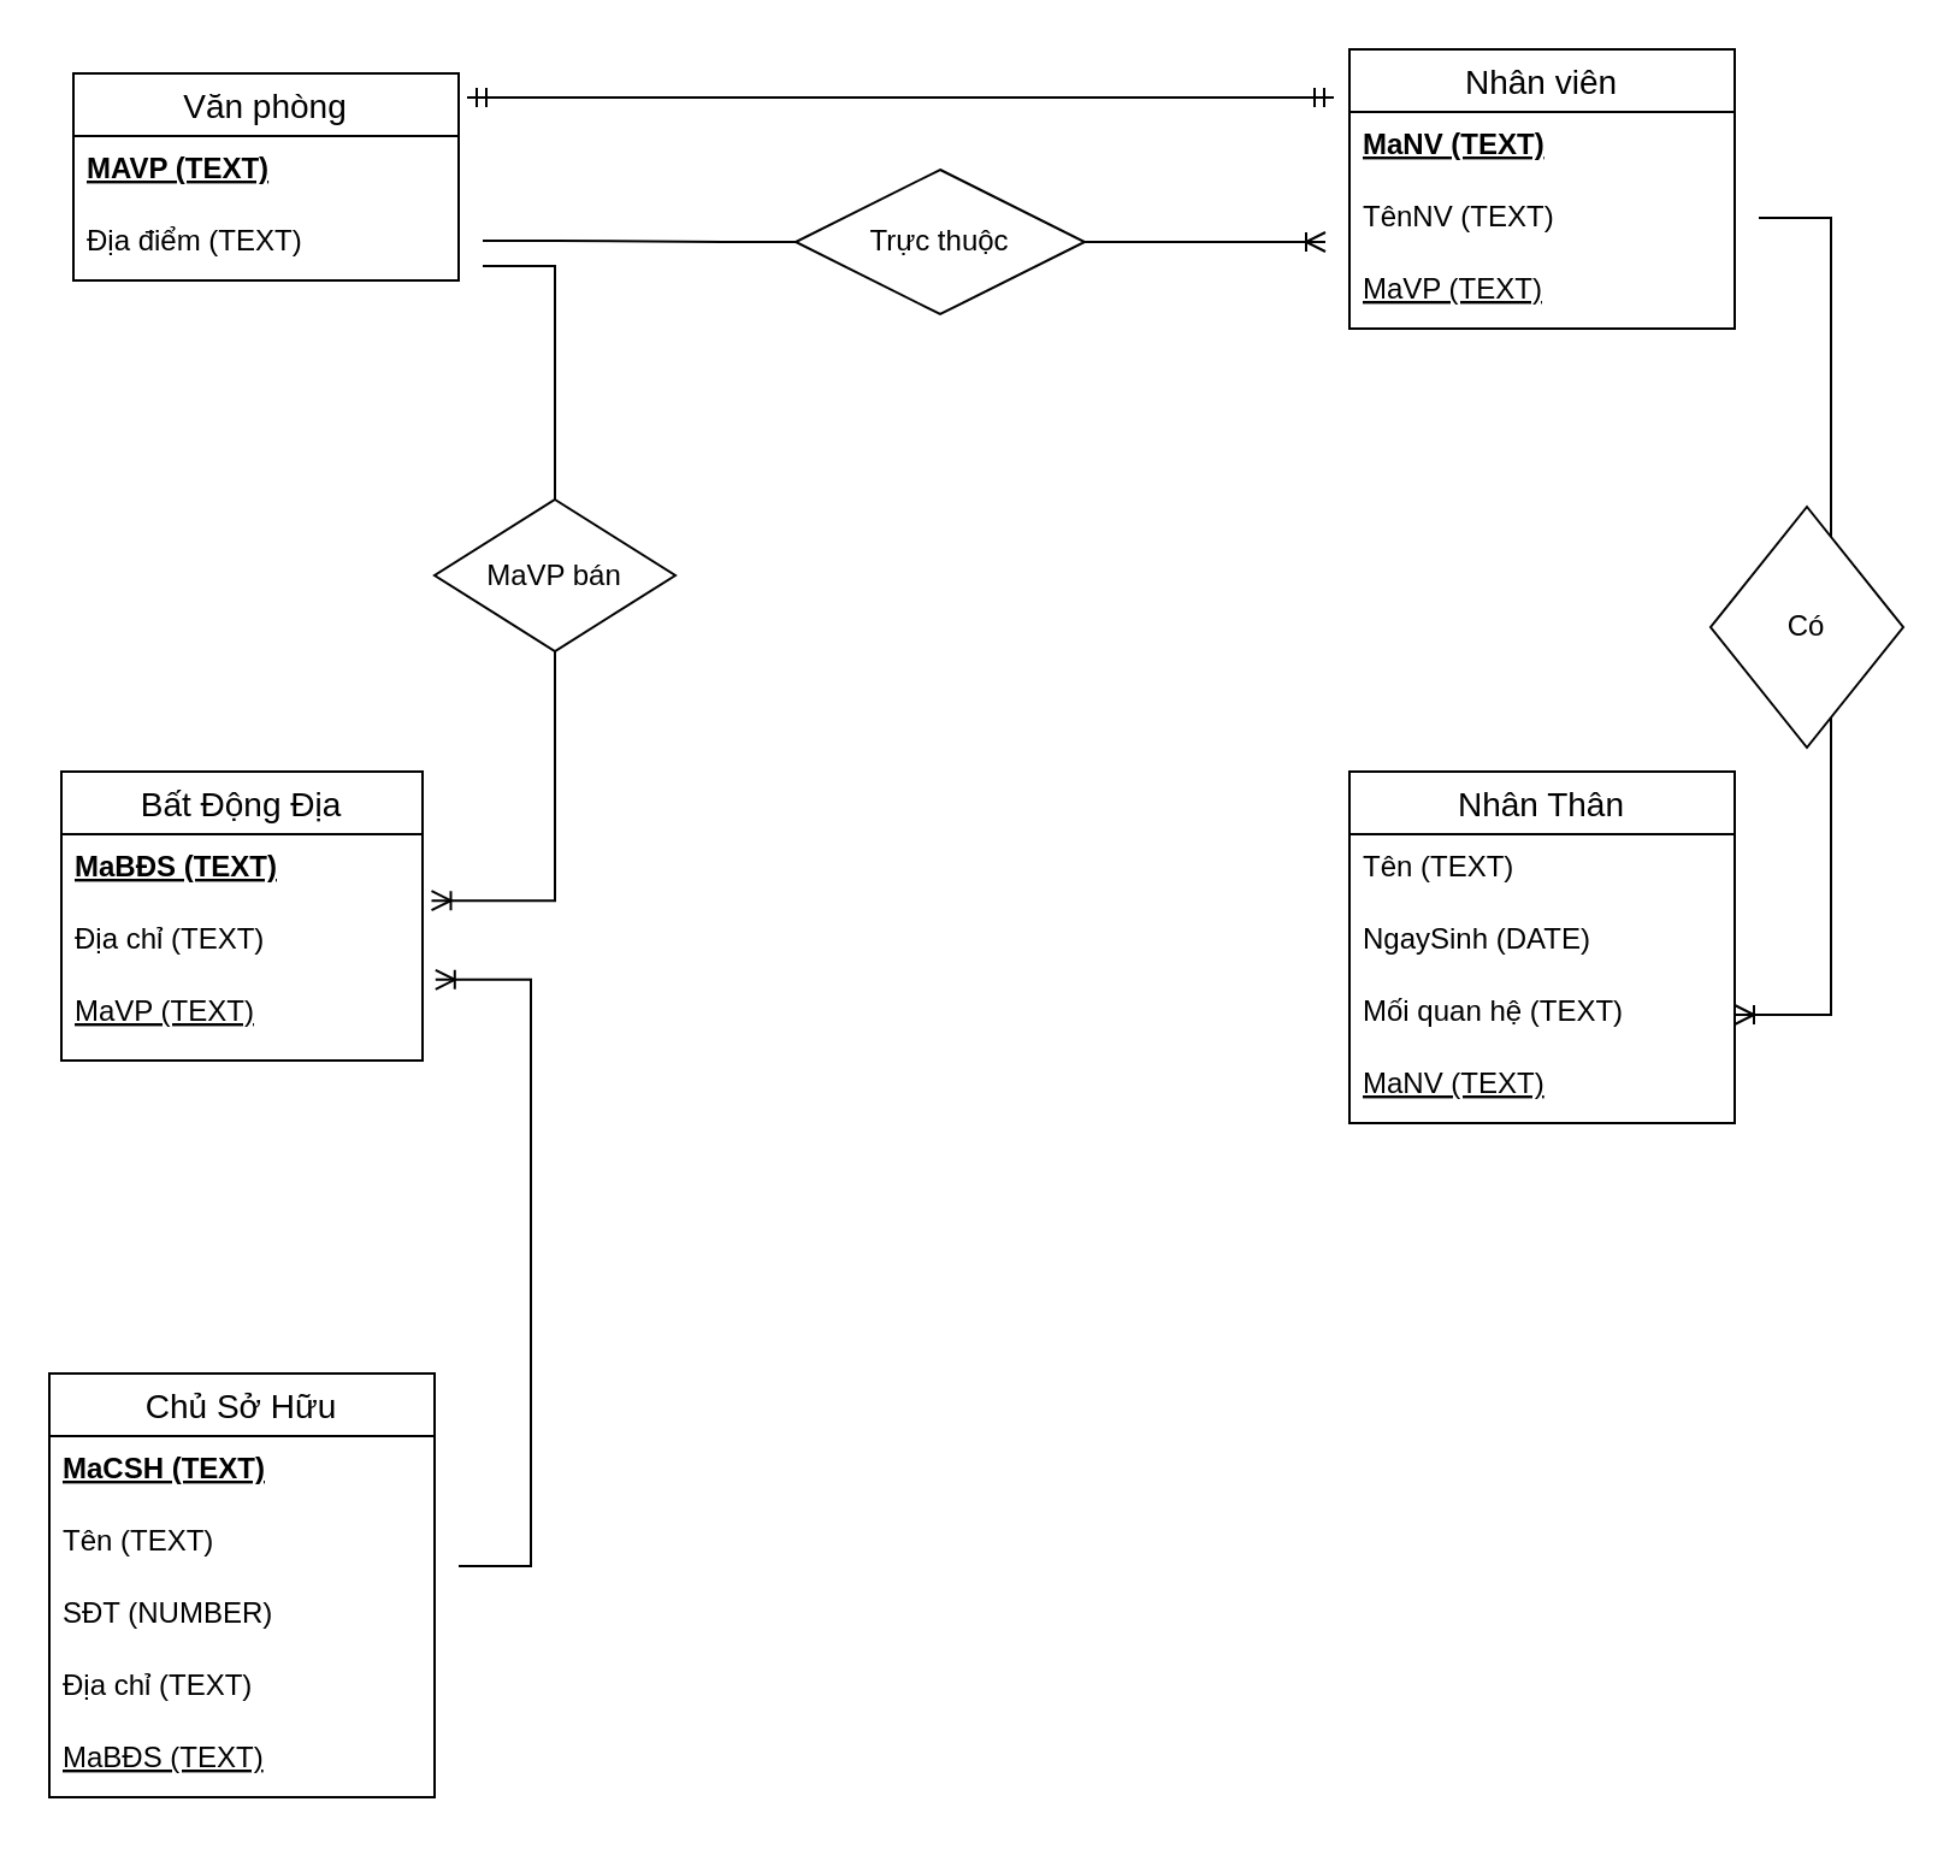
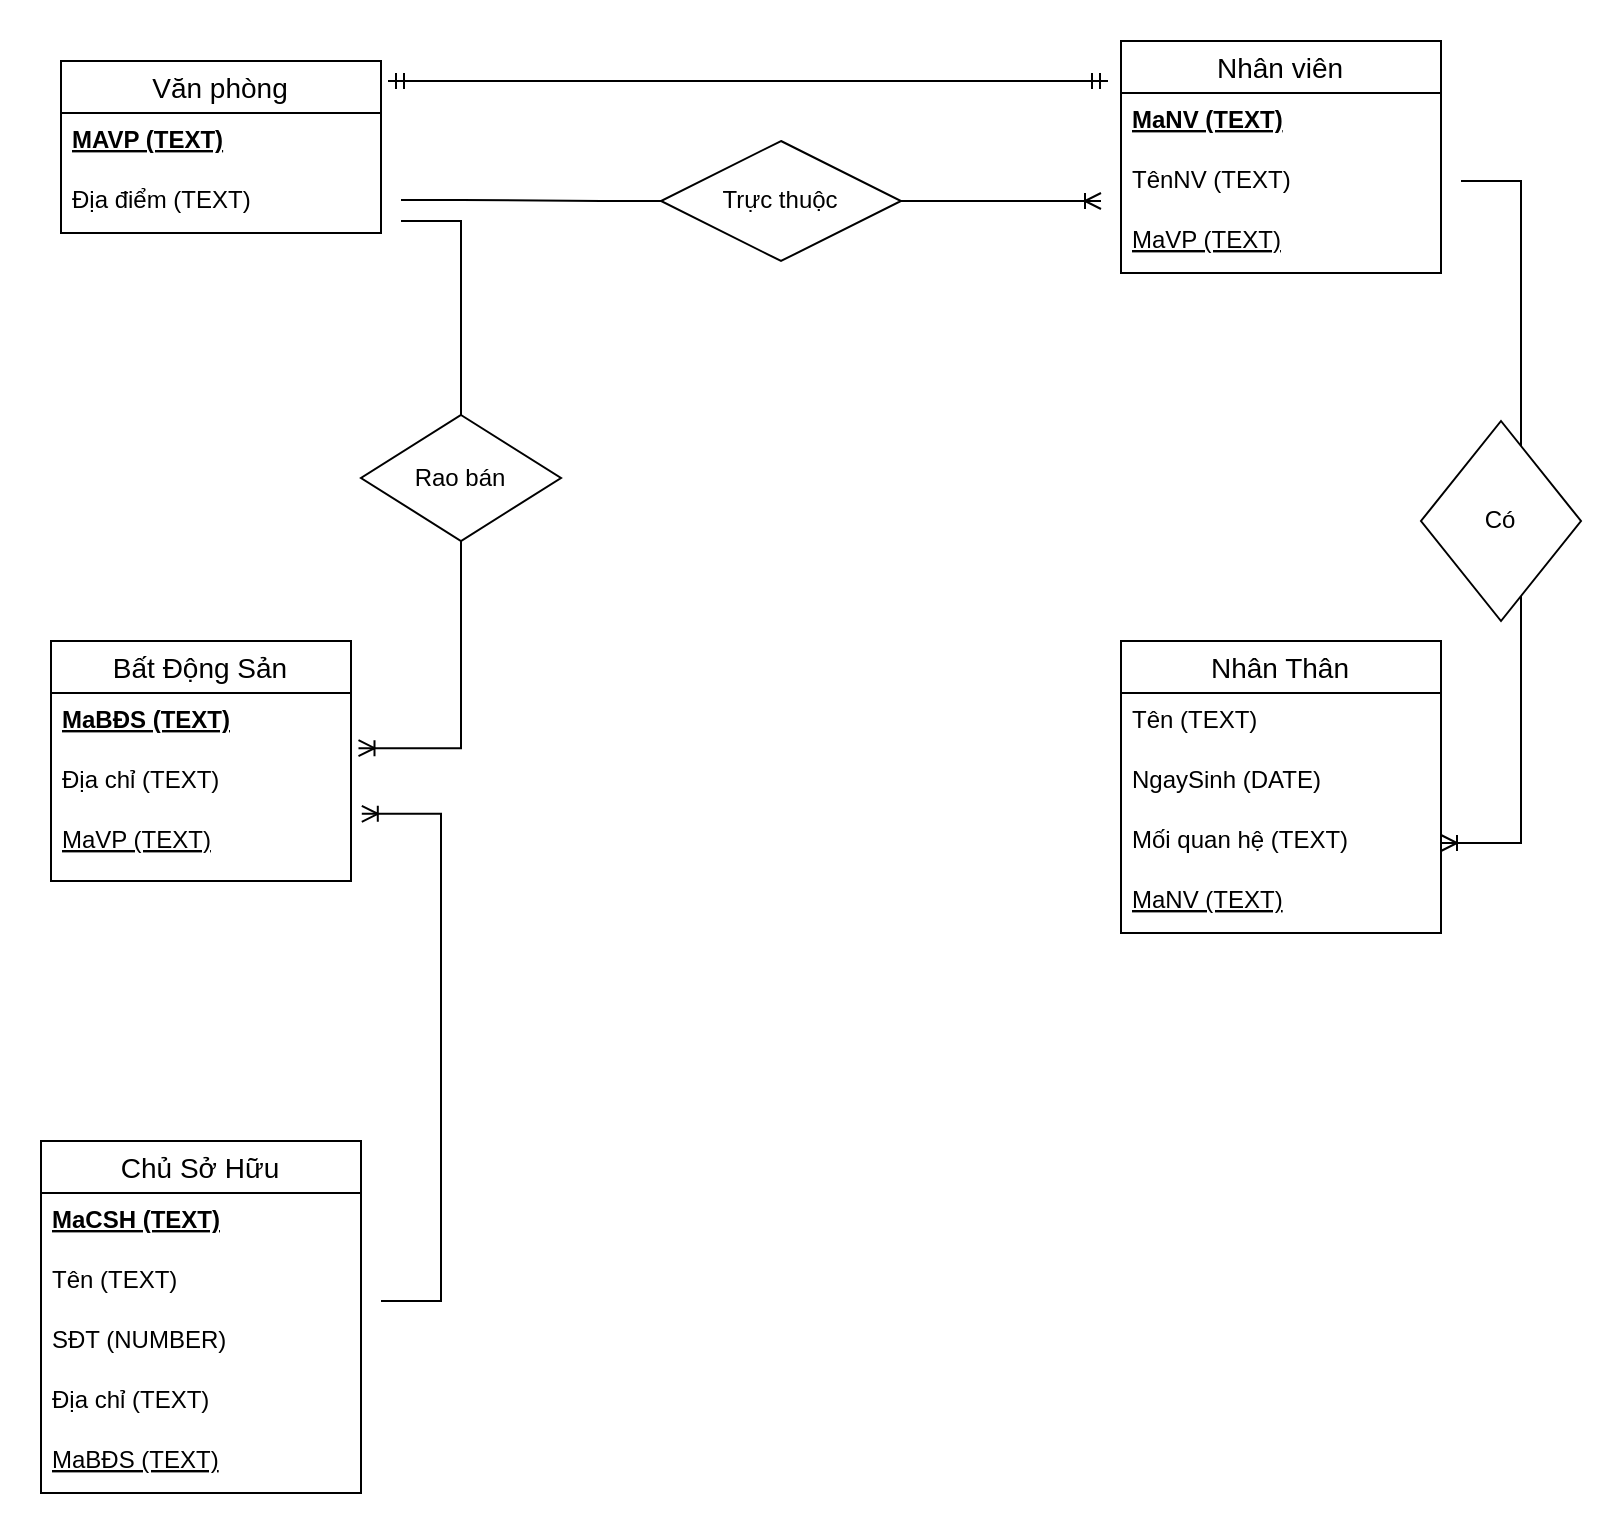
- <mxCell id="28" value="MaVP bán" style="shape=rhombus;perimeter=rhombusPerimeter;whiteSpace=wrap;html=1;align=center;" parent="1" vertex="1"><mxGeometry x="180" y="207" width="100" height="63" as="geometry" /></mxCell>
+ <mxCell id="28" value="Rao bán" style="shape=rhombus;perimeter=rhombusPerimeter;whiteSpace=wrap;html=1;align=center;" parent="1" vertex="1"><mxGeometry x="180" y="207" width="100" height="63" as="geometry" /></mxCell>
- <mxCell id="9" value="Bất Động Địa" style="swimlane;fontStyle=0;childLayout=stackLayout;horizontal=1;startSize=26;horizontalStack=0;resizeParent=1;resizeParentMax=0;resizeLast=0;collapsible=1;marginBottom=0;align=center;fontSize=14;" parent="1" vertex="1"><mxGeometry x="25" y="320" width="150" height="120" as="geometry" /></mxCell>
+ <mxCell id="9" value="Bất Động Sản" style="swimlane;fontStyle=0;childLayout=stackLayout;horizontal=1;startSize=26;horizontalStack=0;resizeParent=1;resizeParentMax=0;resizeLast=0;collapsible=1;marginBottom=0;align=center;fontSize=14;" parent="1" vertex="1"><mxGeometry x="25" y="320" width="150" height="120" as="geometry" /></mxCell>
